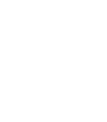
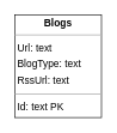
+ <mxCell id="2" value="&lt;p style=&quot;margin:0px;margin-top:4px;text-align:center;&quot;&gt;&lt;b&gt;Blogs&lt;/b&gt;&lt;/p&gt;&lt;hr size=&quot;1&quot;&gt;&lt;p style=&quot;margin:0 0 0 4px;line-height:1.6;&quot;&gt; Url: text&lt;br&gt; BlogType: text&lt;br&gt; RssUrl: text&lt;/p&gt;&lt;hr size=&quot;1&quot;&gt;&lt;p style=&quot;margin:0 0 0 4px;line-height:1.6;&quot;&gt; Id: text PK&lt;/p&gt;" style="verticalAlign=top;align=left;overflow=fill;fontSize=14;fontFamily=Helvetica;html=1;rounded=0;shadow=0;comic=0;labelBackgroundColor=none;strokeWidth=1;fillColor=none;" parent="1" vertex="1"><mxGeometry x="20" y="20" width="121" height="143" as="geometry" /></mxCell>
